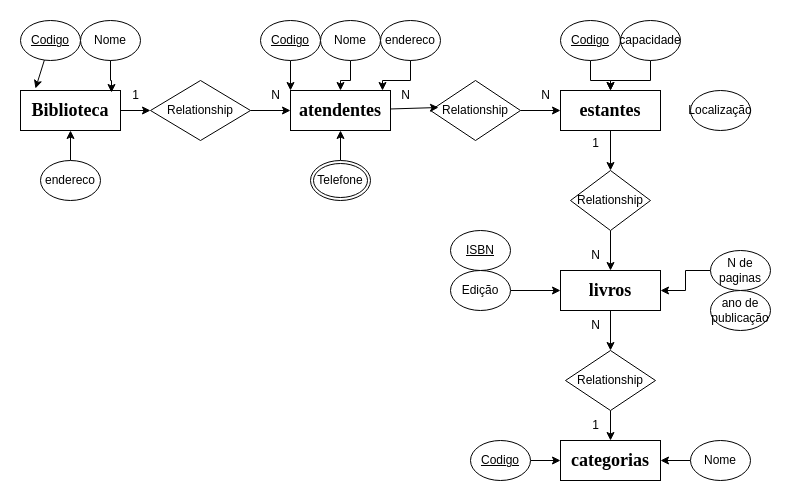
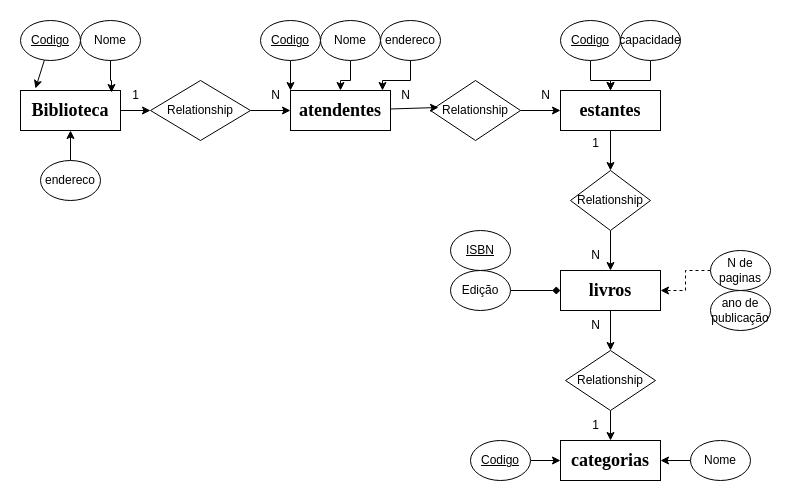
- <mxCell id="29" value="Localização" style="ellipse;whiteSpace=wrap;html=1;align=center;" vertex="1" parent="1"><mxGeometry x="690" y="90" width="60" height="40" as="geometry" /></mxCell>
- <mxCell id="15" style="edgeStyle=orthogonalEdgeStyle;rounded=0;orthogonalLoop=1;jettySize=auto;html=1;entryX=0.5;entryY=1;entryDx=0;entryDy=0;" edge="1" parent="1" source="16" target="7"><mxGeometry relative="1" as="geometry" /></mxCell>
- <mxCell id="16" value="Telefone" style="ellipse;shape=doubleEllipse;margin=3;whiteSpace=wrap;html=1;align=center;" vertex="1" parent="1"><mxGeometry x="310" y="160" width="60" height="40" as="geometry" /></mxCell>
- <mxCell id="38" style="edgeStyle=orthogonalEdgeStyle;rounded=0;orthogonalLoop=1;jettySize=auto;html=1;" edge="1" parent="1" source="39" target="4"><mxGeometry relative="1" as="geometry" /></mxCell>
+ <mxCell id="38" style="edgeStyle=orthogonalEdgeStyle;rounded=0;orthogonalLoop=1;jettySize=auto;html=1;dashed=1;" edge="1" parent="1" source="39" target="4"><mxGeometry relative="1" as="geometry" /></mxCell>
- <mxCell id="34" style="edgeStyle=orthogonalEdgeStyle;rounded=0;orthogonalLoop=1;jettySize=auto;html=1;entryX=0;entryY=0.5;entryDx=0;entryDy=0;" edge="1" parent="1" source="35" target="4"><mxGeometry relative="1" as="geometry" /></mxCell>
+ <mxCell id="34" style="edgeStyle=orthogonalEdgeStyle;rounded=0;orthogonalLoop=1;jettySize=auto;html=1;entryX=0;entryY=0.5;entryDx=0;entryDy=0;endArrow=diamond;" edge="1" parent="1" source="35" target="4"><mxGeometry relative="1" as="geometry" /></mxCell>
